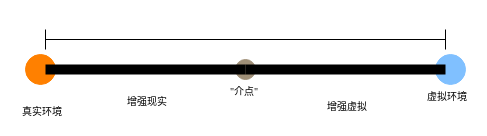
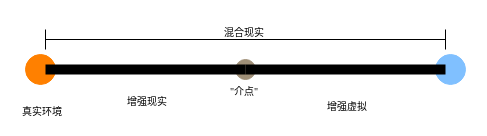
+ <mxCell id="7" value="混合现实" style="text;strokeColor=none;fillColor=none;fontSize=10;fontFamily=黑体;" parent="1" vertex="1"><mxGeometry x="222" y="20" width="100" height="19" as="geometry" /></mxCell>
- <mxCell id="18" value="虚拟环境" style="text;strokeColor=none;fillColor=none;fontSize=10;fontFamily=黑体;" parent="1" vertex="1"><mxGeometry x="425" y="84" width="30" height="15" as="geometry" /></mxCell>
